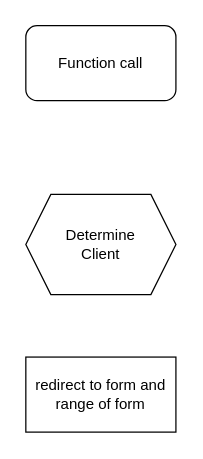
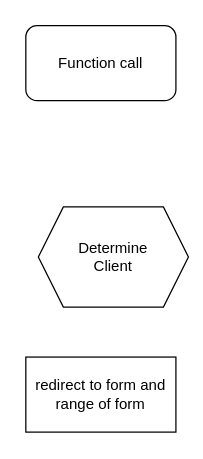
- <mxCell id="3" value="Determine&lt;br&gt;Client" style="shape=hexagon;perimeter=hexagonPerimeter2;whiteSpace=wrap;html=1;fixedSize=1;" vertex="1" parent="1"><mxGeometry x="20" y="155" width="120" height="80" as="geometry" /></mxCell>
+ <mxCell id="3" value="Determine&lt;br&gt;Client" style="shape=hexagon;perimeter=hexagonPerimeter2;whiteSpace=wrap;html=1;fixedSize=1;" vertex="1" parent="1"><mxGeometry x="30" y="165" width="120" height="80" as="geometry" /></mxCell>
